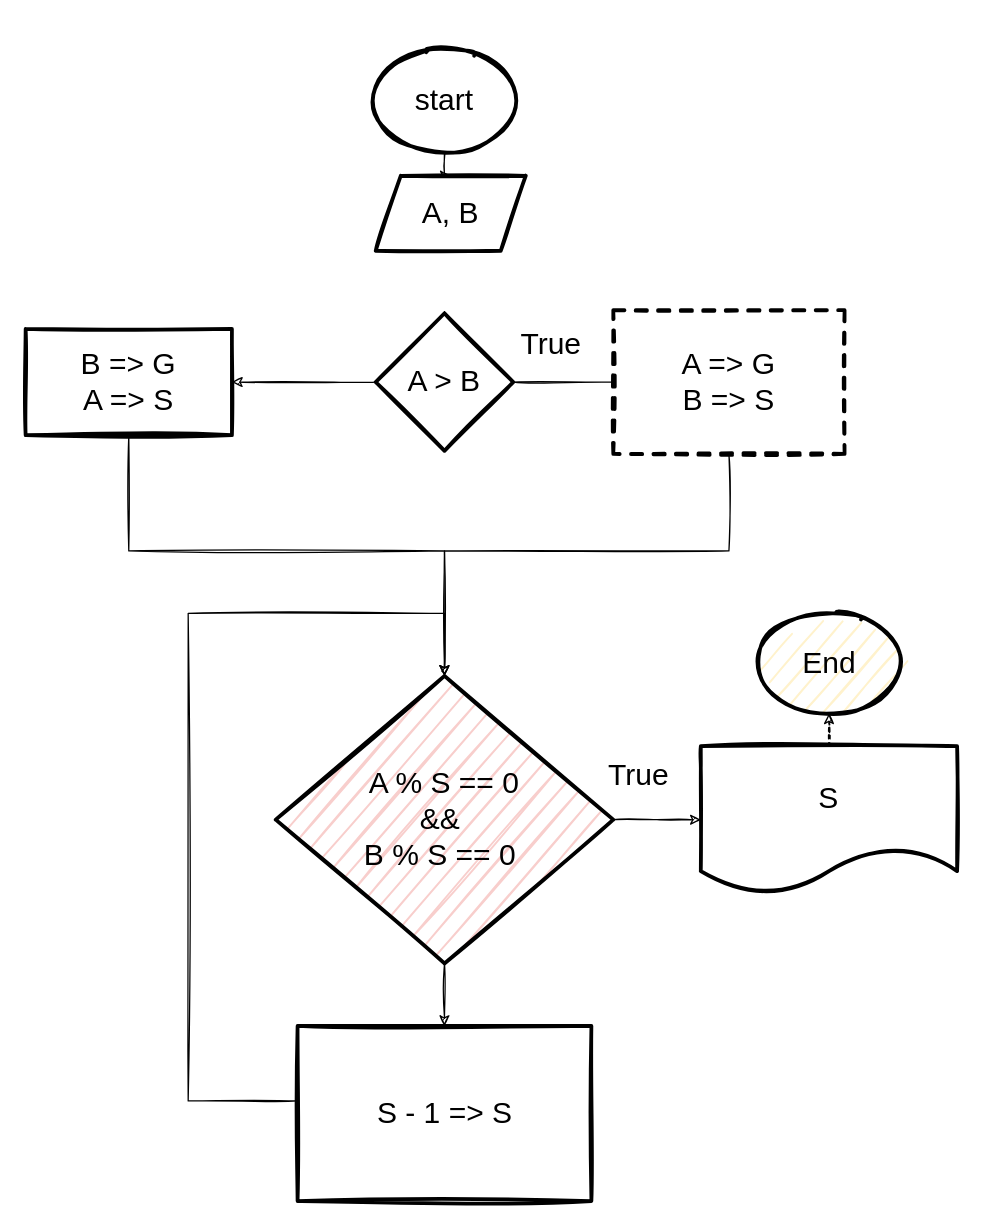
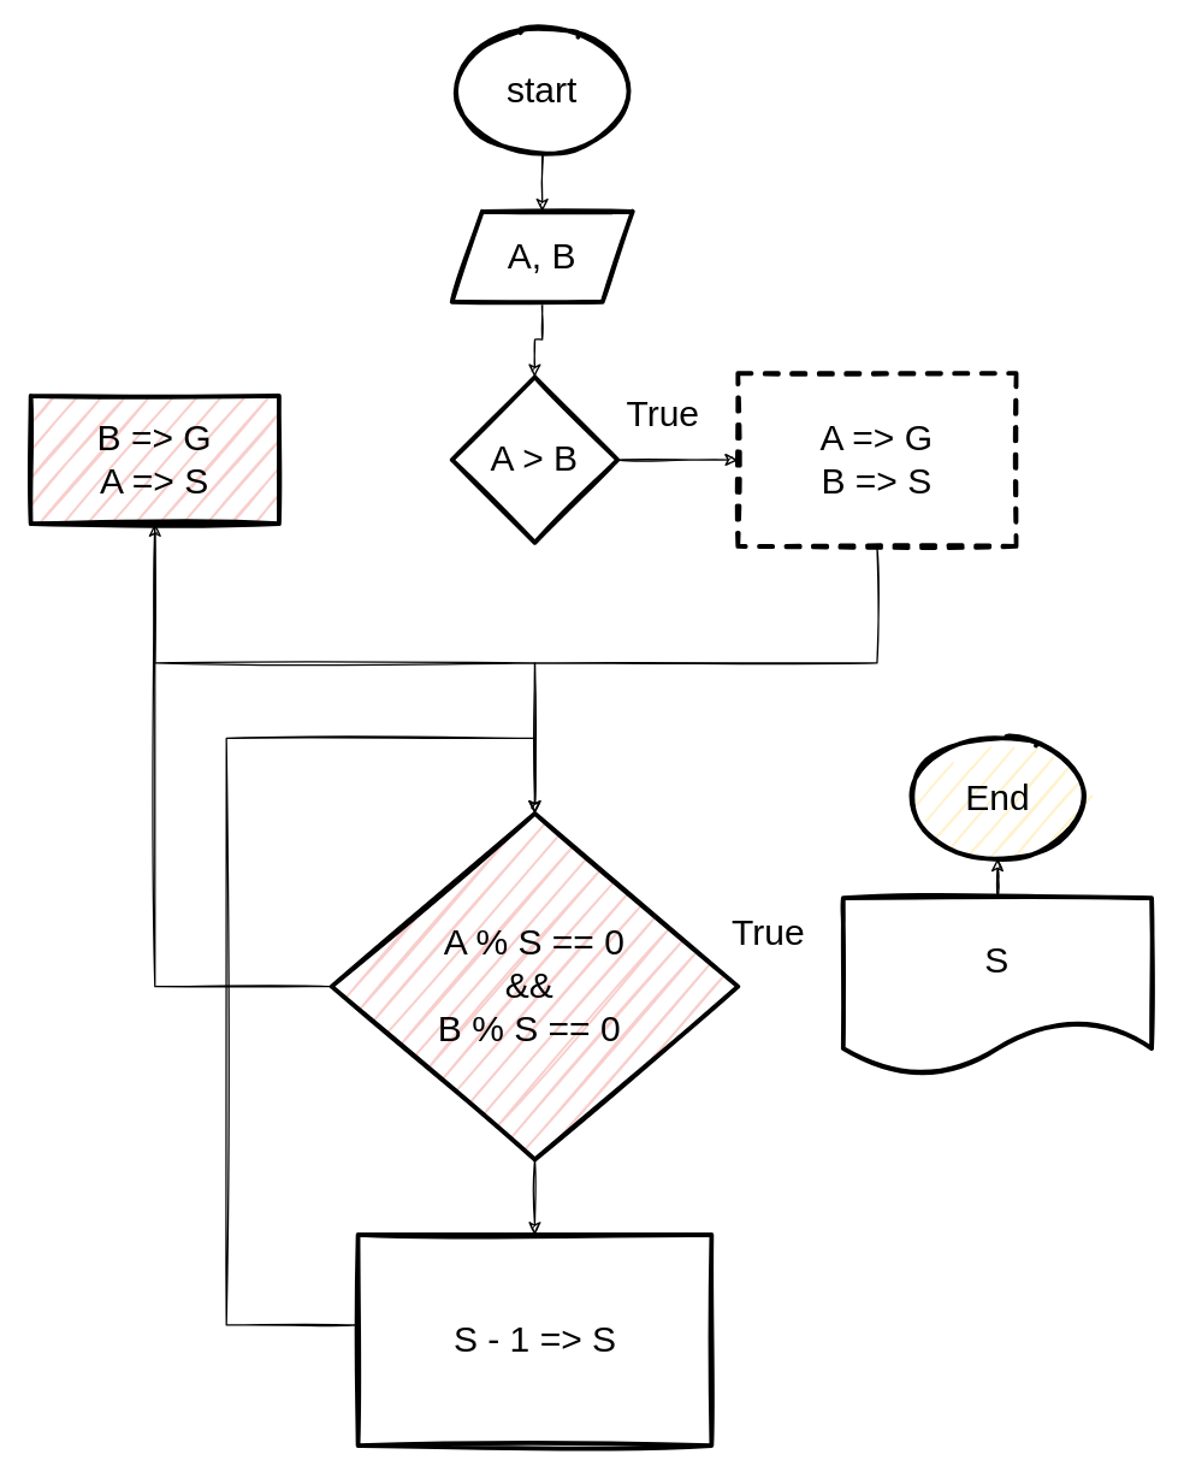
- <mxCell id="3" value="start" style="ellipse;whiteSpace=wrap;html=1;strokeWidth=3;fontSize=24;sketch=1;" vertex="1" parent="1"><mxGeometry x="295" y="40" width="120" height="80" as="geometry" /></mxCell>
+ <mxCell id="3" value="start" style="ellipse;whiteSpace=wrap;html=1;strokeWidth=3;fontSize=24;sketch=1;" vertex="1" parent="1"><mxGeometry x="300" y="20" width="120" height="80" as="geometry" /></mxCell>
+ <mxCell id="4" value="" style="edgeStyle=orthogonalEdgeStyle;rounded=0;sketch=1;orthogonalLoop=1;jettySize=auto;html=1;fontSize=24;" edge="1" parent="1" source="5" target="8"><mxGeometry relative="1" as="geometry" /></mxCell>
- <mxCell id="12" value="B =&amp;gt; G&lt;br&gt;A =&amp;gt; S" style="whiteSpace=wrap;html=1;fontSize=24;strokeWidth=3;sketch=1;" vertex="1" parent="1"><mxGeometry x="20" y="262.5" width="165" height="85" as="geometry" /></mxCell>
+ <mxCell id="12" value="B =&amp;gt; G&lt;br&gt;A =&amp;gt; S" style="whiteSpace=wrap;html=1;fontSize=24;strokeWidth=3;sketch=1;fillColor=#f8cecc;" vertex="1" parent="1"><mxGeometry x="20" y="262.5" width="165" height="85" as="geometry" /></mxCell>
- <mxCell id="7" value="" style="edgeStyle=orthogonalEdgeStyle;rounded=0;sketch=1;orthogonalLoop=1;jettySize=auto;html=1;fontSize=24;" edge="1" parent="1" source="8" target="12"><mxGeometry relative="1" as="geometry" /></mxCell>
- <mxCell id="6" value="" style="edgeStyle=orthogonalEdgeStyle;rounded=0;sketch=1;orthogonalLoop=1;jettySize=auto;html=1;fontSize=24;endArrow=none;" edge="1" parent="1" source="8" target="10"><mxGeometry relative="1" as="geometry" /></mxCell>
+ <mxCell id="6" value="" style="edgeStyle=orthogonalEdgeStyle;rounded=0;sketch=1;orthogonalLoop=1;jettySize=auto;html=1;fontSize=24;" edge="1" parent="1" source="8" target="10"><mxGeometry relative="1" as="geometry" /></mxCell>
- <mxCell id="17" value="" style="edgeStyle=orthogonalEdgeStyle;rounded=0;sketch=1;orthogonalLoop=1;jettySize=auto;html=1;fontSize=24;dashed=1;" edge="1" parent="1" source="18" target="19"><mxGeometry relative="1" as="geometry" /></mxCell>
+ <mxCell id="17" value="" style="edgeStyle=orthogonalEdgeStyle;rounded=0;sketch=1;orthogonalLoop=1;jettySize=auto;html=1;fontSize=24;" edge="1" parent="1" source="18" target="19"><mxGeometry relative="1" as="geometry" /></mxCell>
- <mxCell id="14" value="" style="edgeStyle=orthogonalEdgeStyle;rounded=0;sketch=1;orthogonalLoop=1;jettySize=auto;html=1;fontSize=24;" edge="1" parent="1" source="16" target="18"><mxGeometry relative="1" as="geometry" /></mxCell>
+ <mxCell id="14" value="" style="edgeStyle=orthogonalEdgeStyle;rounded=0;sketch=1;orthogonalLoop=1;jettySize=auto;html=1;fontSize=24;" edge="1" parent="1" source="16" target="12"><mxGeometry relative="1" as="geometry" /></mxCell>
